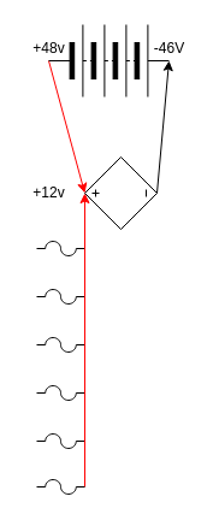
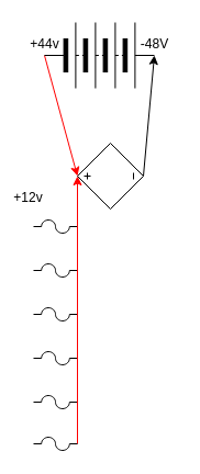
- <mxCell id="6" value="+48v" style="text;html=1;resizable=0;autosize=1;align=center;verticalAlign=middle;points=[];fillColor=none;strokeColor=none;rounded=0;" vertex="1" parent="1"><mxGeometry x="20" y="30" width="40" height="20" as="geometry" /></mxCell>
+ <mxCell id="6" value="+44v" style="text;html=1;resizable=0;autosize=1;align=center;verticalAlign=middle;points=[];fillColor=none;strokeColor=none;rounded=0;" vertex="1" parent="1"><mxGeometry x="20" y="30" width="40" height="20" as="geometry" /></mxCell>
- <mxCell id="7" value="-46V" style="text;html=1;resizable=0;autosize=1;align=center;verticalAlign=middle;points=[];fillColor=none;strokeColor=none;rounded=0;" vertex="1" parent="1"><mxGeometry x="120" y="30" width="40" height="20" as="geometry" /></mxCell>
+ <mxCell id="7" value="-48V" style="text;html=1;resizable=0;autosize=1;align=center;verticalAlign=middle;points=[];fillColor=none;strokeColor=none;rounded=0;" vertex="1" parent="1"><mxGeometry x="120" y="30" width="40" height="20" as="geometry" /></mxCell>
- <mxCell id="15" value="+12v" style="text;html=1;resizable=0;autosize=1;align=center;verticalAlign=middle;points=[];fillColor=none;strokeColor=none;rounded=0;" vertex="1" parent="1"><mxGeometry x="20" y="150" width="40" height="20" as="geometry" /></mxCell>
+ <mxCell id="15" value="+12v" style="text;html=1;resizable=0;autosize=1;align=center;verticalAlign=middle;points=[];fillColor=none;strokeColor=none;rounded=0;" vertex="1" parent="1"><mxGeometry x="5" y="170" width="40" height="20" as="geometry" /></mxCell>
